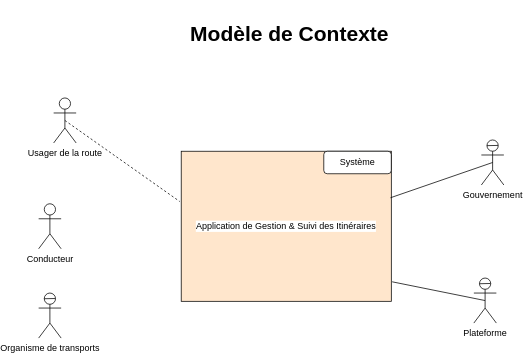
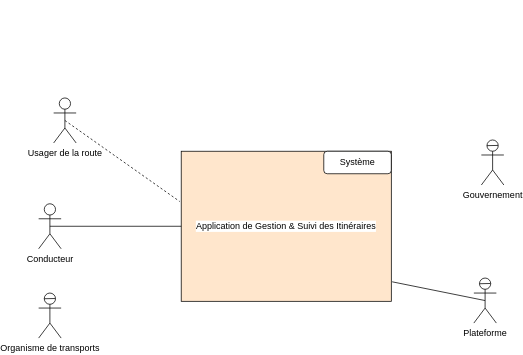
- <mxCell id="7" value="Modèle de Contexte" style="text;html=1;align=center;verticalAlign=middle;resizable=0;points=[];autosize=1;strokeColor=none;fillColor=none;fontStyle=1;fontSize=28;" parent="1" vertex="1"><mxGeometry x="209" y="20" width="290" height="50" as="geometry" /></mxCell>
- <mxCell id="4" value="" style="endArrow=none;html=1;entryX=0.996;entryY=0.31;entryDx=0;entryDy=0;entryPerimeter=0;exitX=0.5;exitY=0.5;exitDx=0;exitDy=0;exitPerimeter=0;startArrow=none;" parent="1" source="15" target="2" edge="1"><mxGeometry width="50" height="50" relative="1" as="geometry"><mxPoint x="625" y="190" as="sourcePoint" /><mxPoint x="518" y="286" as="targetPoint" /></mxGeometry></mxCell>
+ <mxCell id="9" value="" style="endArrow=none;html=1;exitX=0.5;exitY=0.5;exitDx=0;exitDy=0;exitPerimeter=0;entryX=0;entryY=0.5;entryDx=0;entryDy=0;" parent="1" source="8" target="2" edge="1"><mxGeometry width="50" height="50" relative="1" as="geometry"><mxPoint x="220" y="370" as="sourcePoint" /><mxPoint x="270" y="320" as="targetPoint" /></mxGeometry></mxCell>
